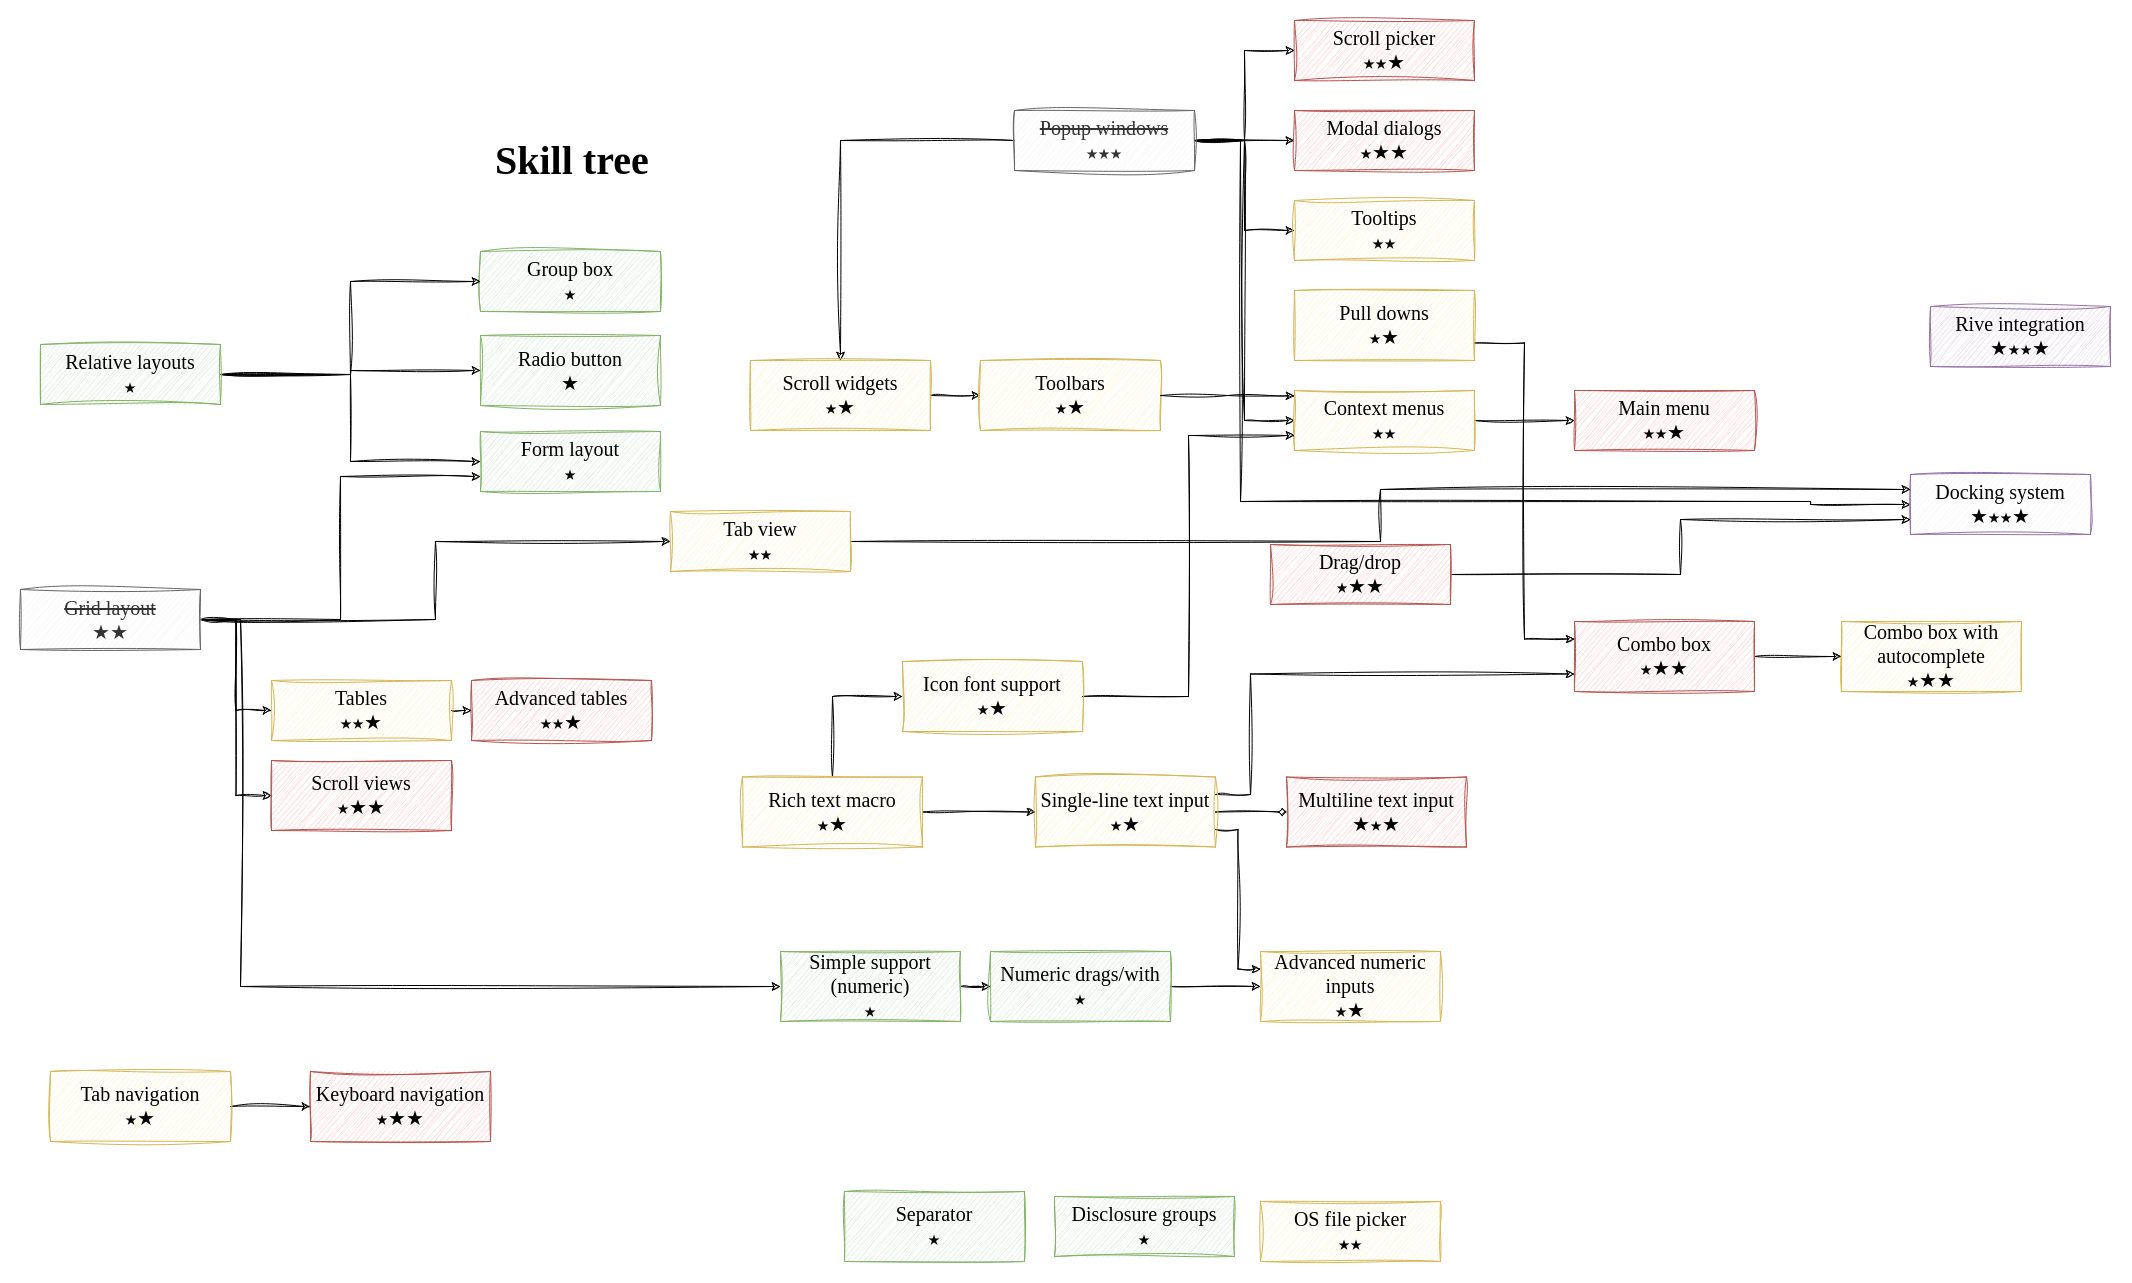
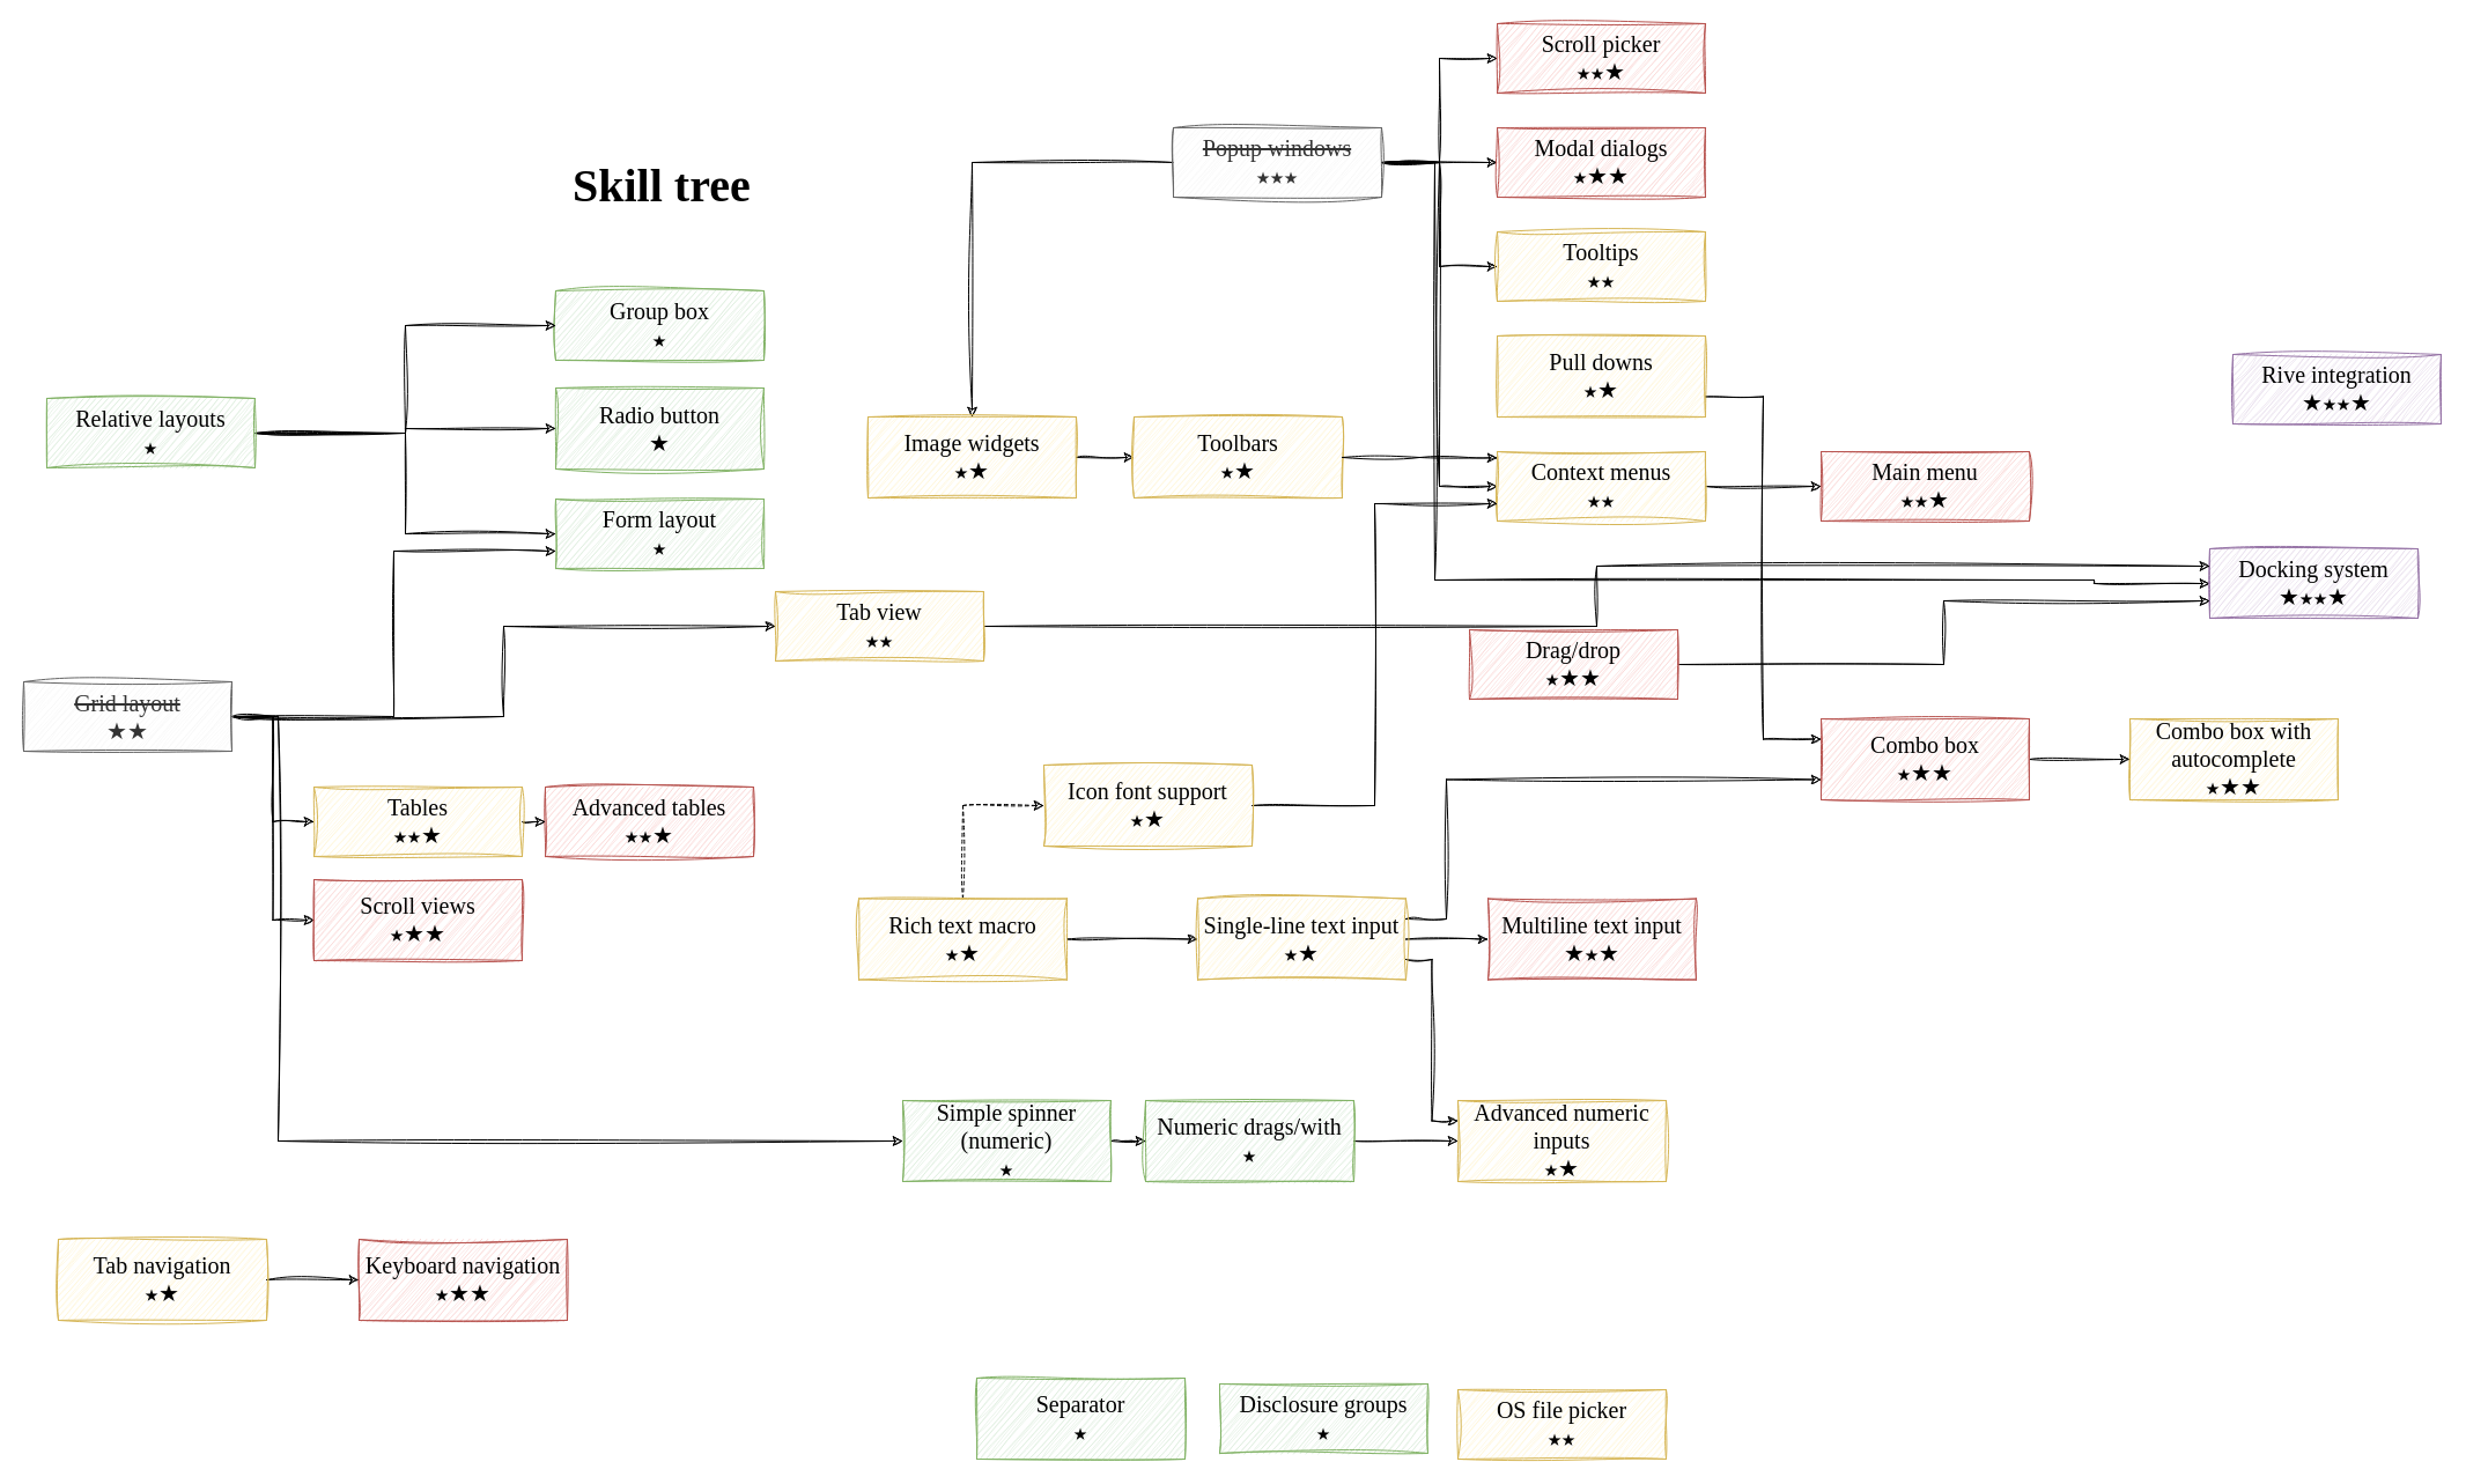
- <mxCell id="61" value="Scroll widgets&lt;br&gt;&lt;span style=&quot;font-family: &amp;quot;Courier New&amp;quot;, monospace;&quot;&gt;★&lt;/span&gt;★" style="rounded=0;whiteSpace=wrap;html=1;sketch=1;hachureGap=4;jiggle=2;curveFitting=1;fontFamily=Architects Daughter;fontSource=https%3A%2F%2Ffonts.googleapis.com%2Fcss%3Ffamily%3DArchitects%2BDaughter;fontSize=20;fillColor=#fff2cc;strokeColor=#d6b656;" vertex="1" parent="1"><mxGeometry x="750" y="360" width="180" height="70" as="geometry" /></mxCell>
+ <mxCell id="61" value="Image widgets&lt;br&gt;&lt;span style=&quot;font-family: &amp;quot;Courier New&amp;quot;, monospace;&quot;&gt;★&lt;/span&gt;★" style="rounded=0;whiteSpace=wrap;html=1;sketch=1;hachureGap=4;jiggle=2;curveFitting=1;fontFamily=Architects Daughter;fontSource=https%3A%2F%2Ffonts.googleapis.com%2Fcss%3Ffamily%3DArchitects%2BDaughter;fontSize=20;fillColor=#fff2cc;strokeColor=#d6b656;" vertex="1" parent="1"><mxGeometry x="750" y="360" width="180" height="70" as="geometry" /></mxCell>
- <mxCell id="14" value="Docking system&lt;br&gt;★&lt;span style=&quot;font-family: &amp;quot;Courier New&amp;quot;, monospace;&quot;&gt;★★&lt;/span&gt;★" style="rounded=0;whiteSpace=wrap;html=1;sketch=1;hachureGap=4;jiggle=2;curveFitting=1;fontFamily=Architects Daughter;fontSource=https%3A%2F%2Ffonts.googleapis.com%2Fcss%3Ffamily%3DArchitects%2BDaughter;fontSize=20;fillColor=#f5f5f5;strokeColor=#9673a6;shadow=0;" vertex="1" parent="1"><mxGeometry x="1910" y="474" width="180" height="60" as="geometry" /></mxCell>
+ <mxCell id="14" value="Docking system&lt;br&gt;★&lt;span style=&quot;font-family: &amp;quot;Courier New&amp;quot;, monospace;&quot;&gt;★★&lt;/span&gt;★" style="rounded=0;whiteSpace=wrap;html=1;sketch=1;hachureGap=4;jiggle=2;curveFitting=1;fontFamily=Architects Daughter;fontSource=https%3A%2F%2Ffonts.googleapis.com%2Fcss%3Ffamily%3DArchitects%2BDaughter;fontSize=20;fillColor=#e1d5e7;strokeColor=#9673a6;shadow=0;" vertex="1" parent="1"><mxGeometry x="1910" y="474" width="180" height="60" as="geometry" /></mxCell>
- <mxCell id="36" style="edgeStyle=orthogonalEdgeStyle;rounded=0;sketch=1;hachureGap=4;jiggle=2;curveFitting=1;orthogonalLoop=1;jettySize=auto;html=1;exitX=0.5;exitY=0;exitDx=0;exitDy=0;entryX=0;entryY=0.5;entryDx=0;entryDy=0;fontFamily=Architects Daughter;fontSource=https%3A%2F%2Ffonts.googleapis.com%2Fcss%3Ffamily%3DArchitects%2BDaughter;fontSize=16;" edge="1" parent="1" source="37" target="39"><mxGeometry relative="1" as="geometry" /></mxCell>
+ <mxCell id="36" style="edgeStyle=orthogonalEdgeStyle;rounded=0;sketch=1;hachureGap=4;jiggle=2;curveFitting=1;orthogonalLoop=1;jettySize=auto;html=1;exitX=0.5;exitY=0;exitDx=0;exitDy=0;entryX=0;entryY=0.5;entryDx=0;entryDy=0;fontFamily=Architects Daughter;fontSource=https%3A%2F%2Ffonts.googleapis.com%2Fcss%3Ffamily%3DArchitects%2BDaughter;fontSize=16;dashed=1;" edge="1" parent="1" source="37" target="39"><mxGeometry relative="1" as="geometry" /></mxCell>
- <mxCell id="47" style="edgeStyle=orthogonalEdgeStyle;rounded=0;sketch=1;hachureGap=4;jiggle=2;curveFitting=1;orthogonalLoop=1;jettySize=auto;html=1;entryDx=0;entryDy=0;fontFamily=Architects Daughter;fontSource=https%3A%2F%2Ffonts.googleapis.com%2Fcss%3Ffamily%3DArchitects%2BDaughter;fontSize=16;orthogonal=1;endArrow=diamond;" edge="1" parent="1" source="50" target="51"><mxGeometry relative="1" as="geometry" /></mxCell>
+ <mxCell id="47" style="edgeStyle=orthogonalEdgeStyle;rounded=0;sketch=1;hachureGap=4;jiggle=2;curveFitting=1;orthogonalLoop=1;jettySize=auto;html=1;entryDx=0;entryDy=0;fontFamily=Architects Daughter;fontSource=https%3A%2F%2Ffonts.googleapis.com%2Fcss%3Ffamily%3DArchitects%2BDaughter;fontSize=16;orthogonal=1;" edge="1" parent="1" source="50" target="51"><mxGeometry relative="1" as="geometry" /></mxCell>
- <mxCell id="25" value="Simple support (numeric)&lt;br&gt;&lt;span style=&quot;font-family: &amp;quot;Courier New&amp;quot;, monospace;&quot;&gt;★&lt;/span&gt;" style="rounded=0;whiteSpace=wrap;html=1;sketch=1;hachureGap=4;jiggle=2;curveFitting=1;fontFamily=Architects Daughter;fontSource=https%3A%2F%2Ffonts.googleapis.com%2Fcss%3Ffamily%3DArchitects%2BDaughter;fontSize=20;fillColor=#d5e8d4;strokeColor=#82b366;" vertex="1" parent="1"><mxGeometry x="780" y="951" width="180" height="70" as="geometry" /></mxCell>
+ <mxCell id="25" value="Simple spinner (numeric)&lt;br&gt;&lt;span style=&quot;font-family: &amp;quot;Courier New&amp;quot;, monospace;&quot;&gt;★&lt;/span&gt;" style="rounded=0;whiteSpace=wrap;html=1;sketch=1;hachureGap=4;jiggle=2;curveFitting=1;fontFamily=Architects Daughter;fontSource=https%3A%2F%2Ffonts.googleapis.com%2Fcss%3Ffamily%3DArchitects%2BDaughter;fontSize=20;fillColor=#d5e8d4;strokeColor=#82b366;" vertex="1" parent="1"><mxGeometry x="780" y="951" width="180" height="70" as="geometry" /></mxCell>
